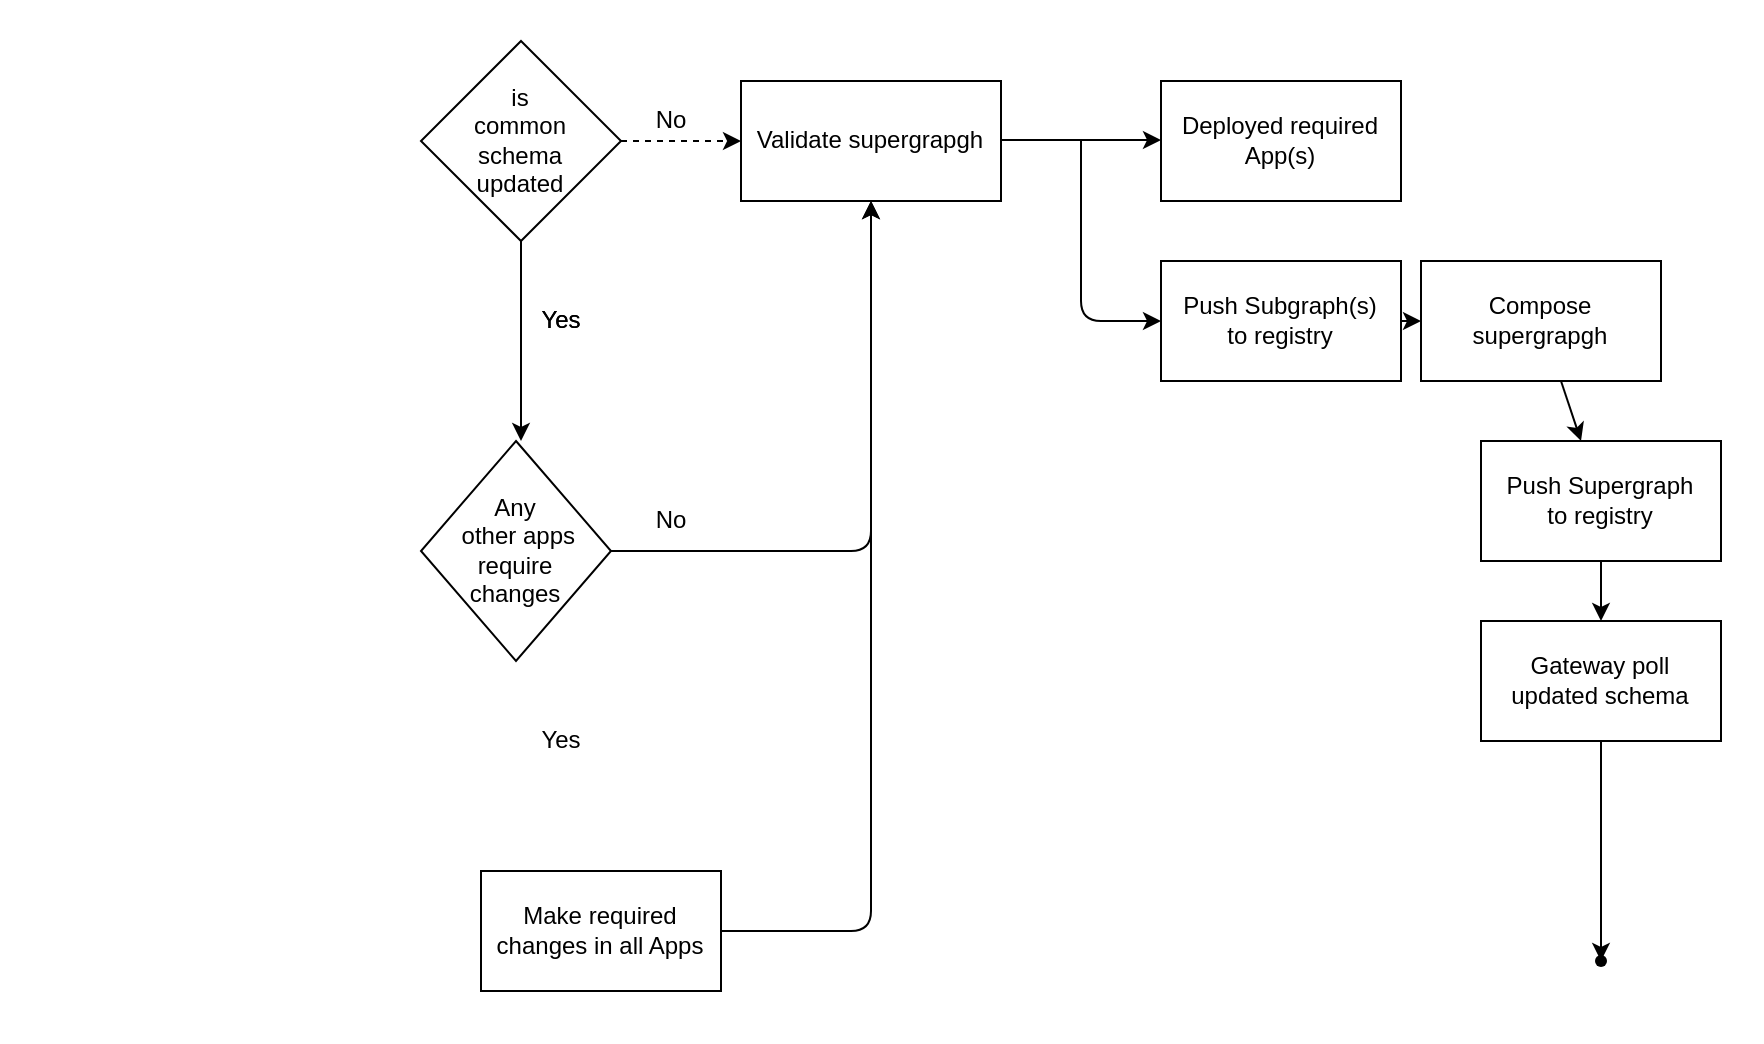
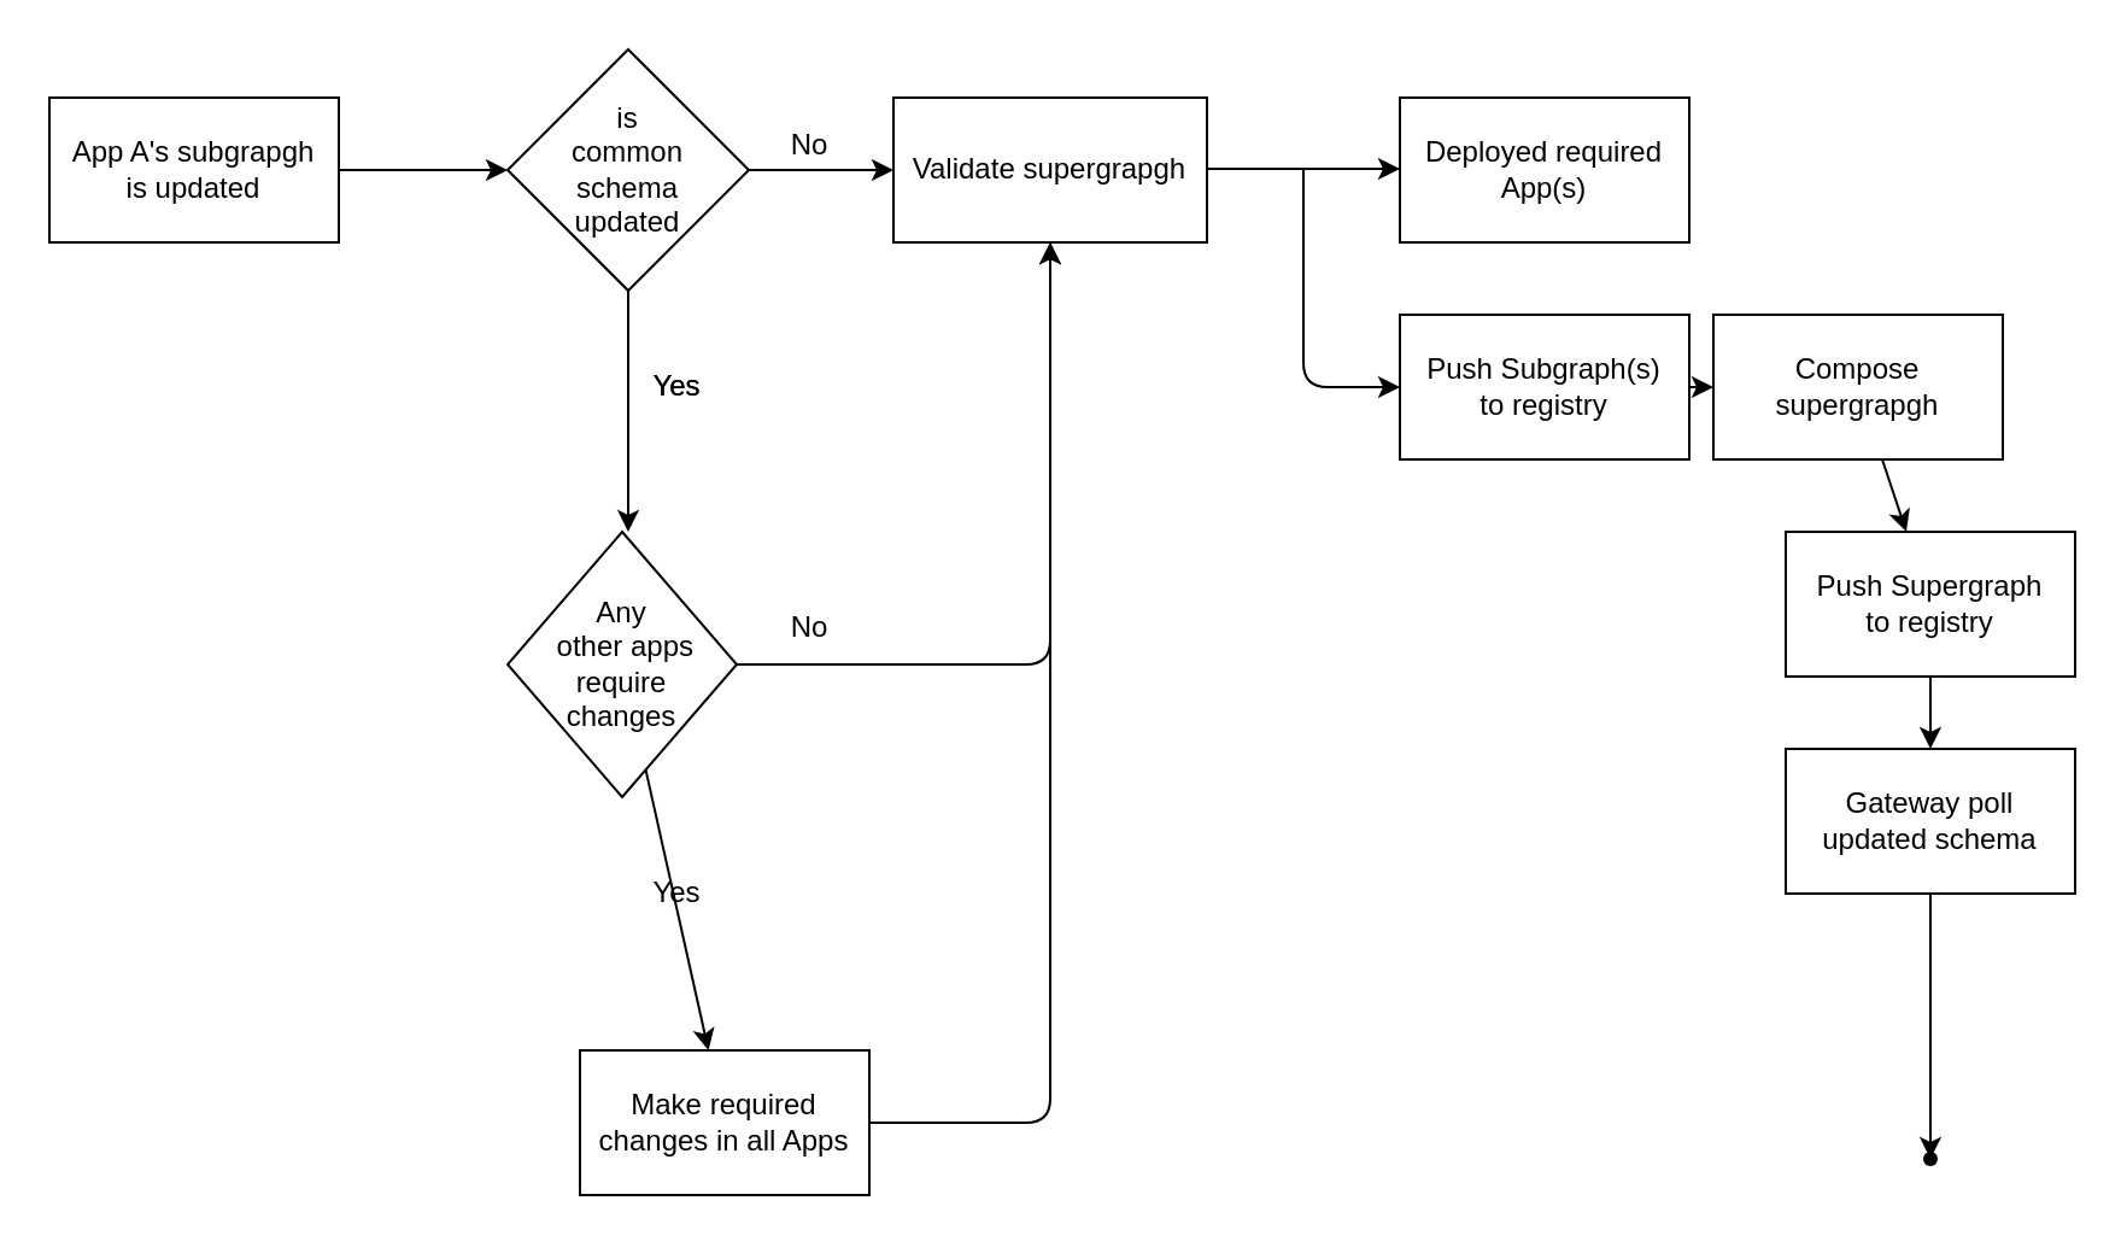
+ <mxCell id="3" value="App A's subgrapgh &lt;br&gt;is updated" style="rounded=0;whiteSpace=wrap;html=1;" parent="1" vertex="1"><mxGeometry x="20" y="40" width="120" height="60" as="geometry" /></mxCell>
+ <mxCell id="2" value="" style="edgeStyle=none;html=1;" parent="1" source="3" target="19" edge="1"><mxGeometry relative="1" as="geometry" /></mxCell>
- <mxCell id="17" value="" style="edgeStyle=none;html=1;dashed=1;" parent="1" source="19" target="5" edge="1"><mxGeometry relative="1" as="geometry" /></mxCell>
+ <mxCell id="17" value="" style="edgeStyle=none;html=1;" parent="1" source="19" target="5" edge="1"><mxGeometry relative="1" as="geometry" /></mxCell>
+ <mxCell id="22" value="" style="edgeStyle=none;html=1;" edge="1" parent="1" source="24" target="27"><mxGeometry relative="1" as="geometry" /></mxCell>
